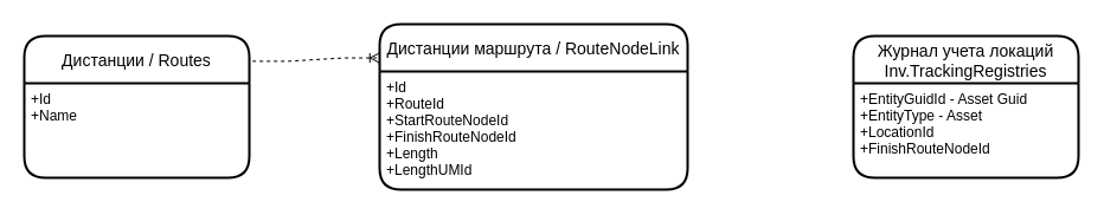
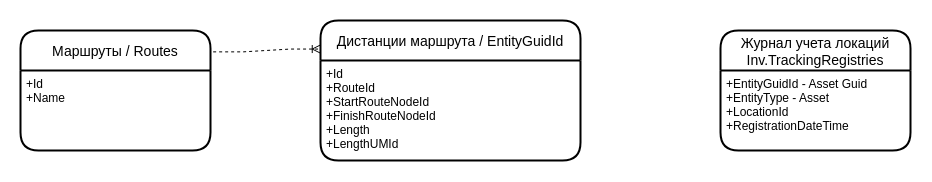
- <mxCell id="4" value="Дистанции маршрута / RouteNodeLink" style="swimlane;childLayout=stackLayout;horizontal=1;startSize=40;horizontalStack=0;rounded=1;fontSize=14;fontStyle=0;strokeWidth=2;resizeParent=0;resizeLast=1;shadow=0;dashed=0;align=center;" parent="1" vertex="1"><mxGeometry x="320" y="20" width="260" height="140" as="geometry" /></mxCell>
+ <mxCell id="4" value="Дистанции маршрута / EntityGuidId" style="swimlane;childLayout=stackLayout;horizontal=1;startSize=40;horizontalStack=0;rounded=1;fontSize=14;fontStyle=0;strokeWidth=2;resizeParent=0;resizeLast=1;shadow=0;dashed=0;align=center;" parent="1" vertex="1"><mxGeometry x="320" y="20" width="260" height="140" as="geometry" /></mxCell>
- <mxCell id="2" value="Дистанции / Routes" style="swimlane;childLayout=stackLayout;horizontal=1;startSize=40;horizontalStack=0;rounded=1;fontSize=14;fontStyle=0;strokeWidth=2;resizeParent=0;resizeLast=1;shadow=0;dashed=0;align=center;" parent="1" vertex="1"><mxGeometry x="20" y="30" width="190" height="120" as="geometry" /></mxCell>
+ <mxCell id="2" value="Маршруты / Routes" style="swimlane;childLayout=stackLayout;horizontal=1;startSize=40;horizontalStack=0;rounded=1;fontSize=14;fontStyle=0;strokeWidth=2;resizeParent=0;resizeLast=1;shadow=0;dashed=0;align=center;" parent="1" vertex="1"><mxGeometry x="20" y="30" width="190" height="120" as="geometry" /></mxCell>
- <mxCell id="8" value="+EntityGuidId - Asset Guid&#10;+EntityType - Asset&#10;+LocationId&#10;+FinishRouteNodeId" style="align=left;strokeColor=none;fillColor=none;spacingLeft=4;fontSize=12;verticalAlign=top;resizable=0;rotatable=0;part=1;" parent="7" vertex="1"><mxGeometry y="40" width="190" height="80" as="geometry" /></mxCell>
+ <mxCell id="8" value="+EntityGuidId - Asset Guid&#10;+EntityType - Asset&#10;+LocationId&#10;+RegistrationDateTime" style="align=left;strokeColor=none;fillColor=none;spacingLeft=4;fontSize=12;verticalAlign=top;resizable=0;rotatable=0;part=1;" parent="7" vertex="1"><mxGeometry y="40" width="190" height="80" as="geometry" /></mxCell>
